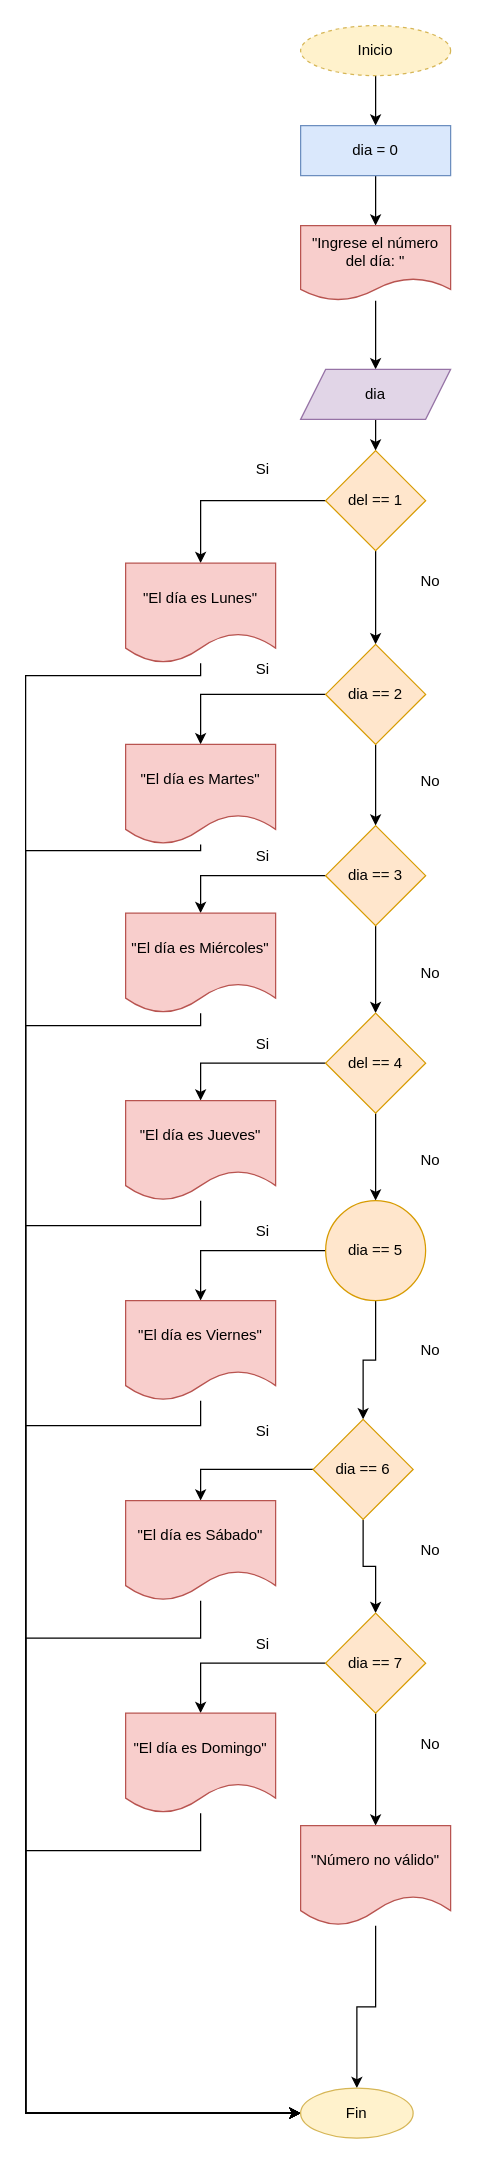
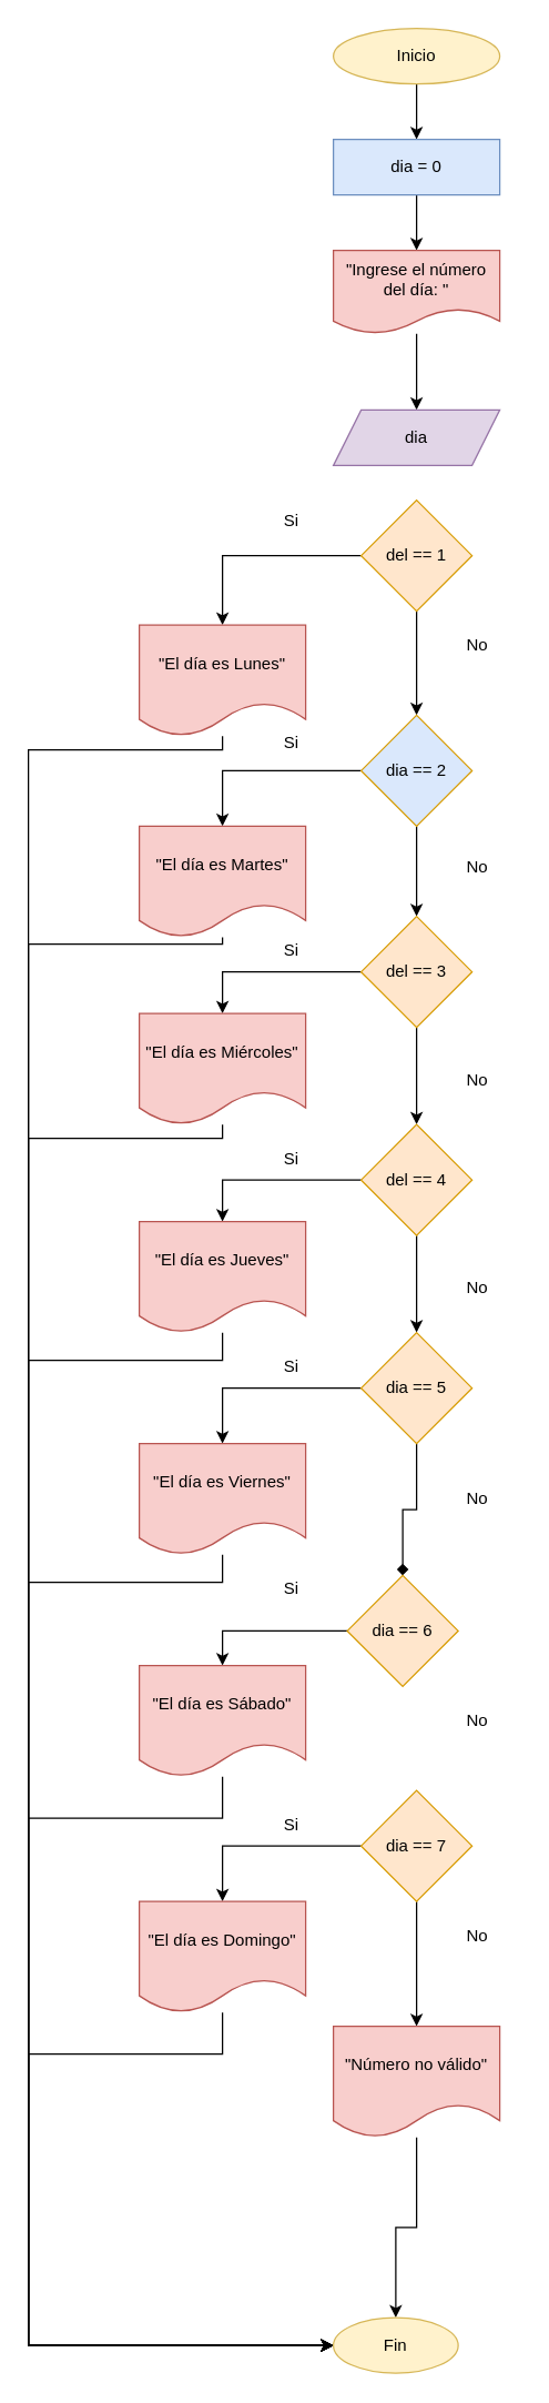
- <mxCell id="3" value="Inicio" style="ellipse;whiteSpace=wrap;html=1;fillColor=#fff2cc;strokeColor=#d6b656;dashed=1;" vertex="1" parent="1"><mxGeometry x="240" y="20" width="120" height="40" as="geometry" /></mxCell>
+ <mxCell id="3" value="Inicio" style="ellipse;whiteSpace=wrap;html=1;fillColor=#fff2cc;strokeColor=#d6b656;" vertex="1" parent="1"><mxGeometry x="240" y="20" width="120" height="40" as="geometry" /></mxCell>
- <mxCell id="8" value="" style="edgeStyle=orthogonalEdgeStyle;rounded=0;orthogonalLoop=1;jettySize=auto;html=1;" edge="1" parent="1" source="9" target="12"><mxGeometry relative="1" as="geometry" /></mxCell>
- <mxCell id="17" value="dia == 2" style="rhombus;whiteSpace=wrap;html=1;fillColor=#ffe6cc;strokeColor=#d79b00;" vertex="1" parent="1"><mxGeometry x="260" y="515" width="80" height="80" as="geometry" /></mxCell>
+ <mxCell id="17" value="dia == 2" style="rhombus;whiteSpace=wrap;html=1;fillColor=#dae8fc;strokeColor=#d79b00;" vertex="1" parent="1"><mxGeometry x="260" y="515" width="80" height="80" as="geometry" /></mxCell>
- <mxCell id="22" value="dia == 3" style="rhombus;whiteSpace=wrap;html=1;fillColor=#ffe6cc;strokeColor=#d79b00;" vertex="1" parent="1"><mxGeometry x="260" y="660" width="80" height="80" as="geometry" /></mxCell>
+ <mxCell id="22" value="del == 3" style="rhombus;whiteSpace=wrap;html=1;fillColor=#ffe6cc;strokeColor=#d79b00;" vertex="1" parent="1"><mxGeometry x="260" y="660" width="80" height="80" as="geometry" /></mxCell>
- <mxCell id="32" value="dia == 5" style="ellipse;whiteSpace=wrap;html=1;fillColor=#ffe6cc;strokeColor=#d79b00;" vertex="1" parent="1"><mxGeometry x="260" y="960" width="80" height="80" as="geometry" /></mxCell>
+ <mxCell id="32" value="dia == 5" style="rhombus;whiteSpace=wrap;html=1;fillColor=#ffe6cc;strokeColor=#d79b00;" vertex="1" parent="1"><mxGeometry x="260" y="960" width="80" height="80" as="geometry" /></mxCell>
- <mxCell id="31" value="" style="edgeStyle=orthogonalEdgeStyle;rounded=0;orthogonalLoop=1;jettySize=auto;html=1;" edge="1" parent="1" source="32" target="37"><mxGeometry relative="1" as="geometry" /></mxCell>
+ <mxCell id="31" value="" style="edgeStyle=orthogonalEdgeStyle;rounded=0;orthogonalLoop=1;jettySize=auto;html=1;endArrow=diamond;" edge="1" parent="1" source="32" target="37"><mxGeometry relative="1" as="geometry" /></mxCell>
- <mxCell id="36" value="" style="edgeStyle=orthogonalEdgeStyle;rounded=0;orthogonalLoop=1;jettySize=auto;html=1;" edge="1" parent="1" source="37" target="42"><mxGeometry relative="1" as="geometry" /></mxCell>
